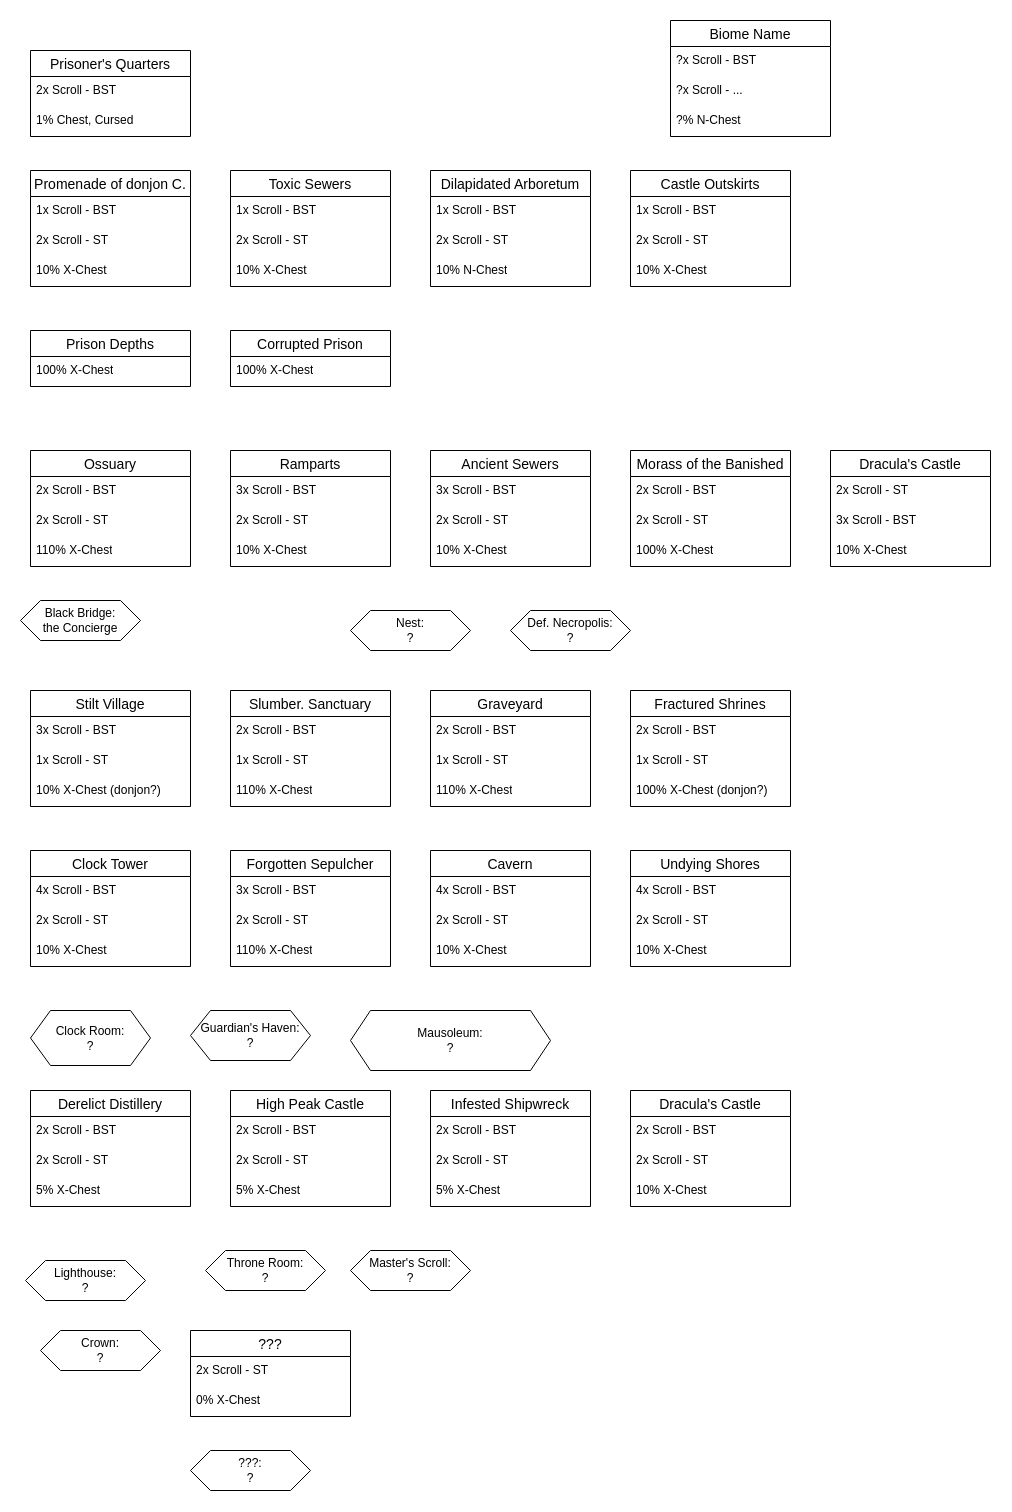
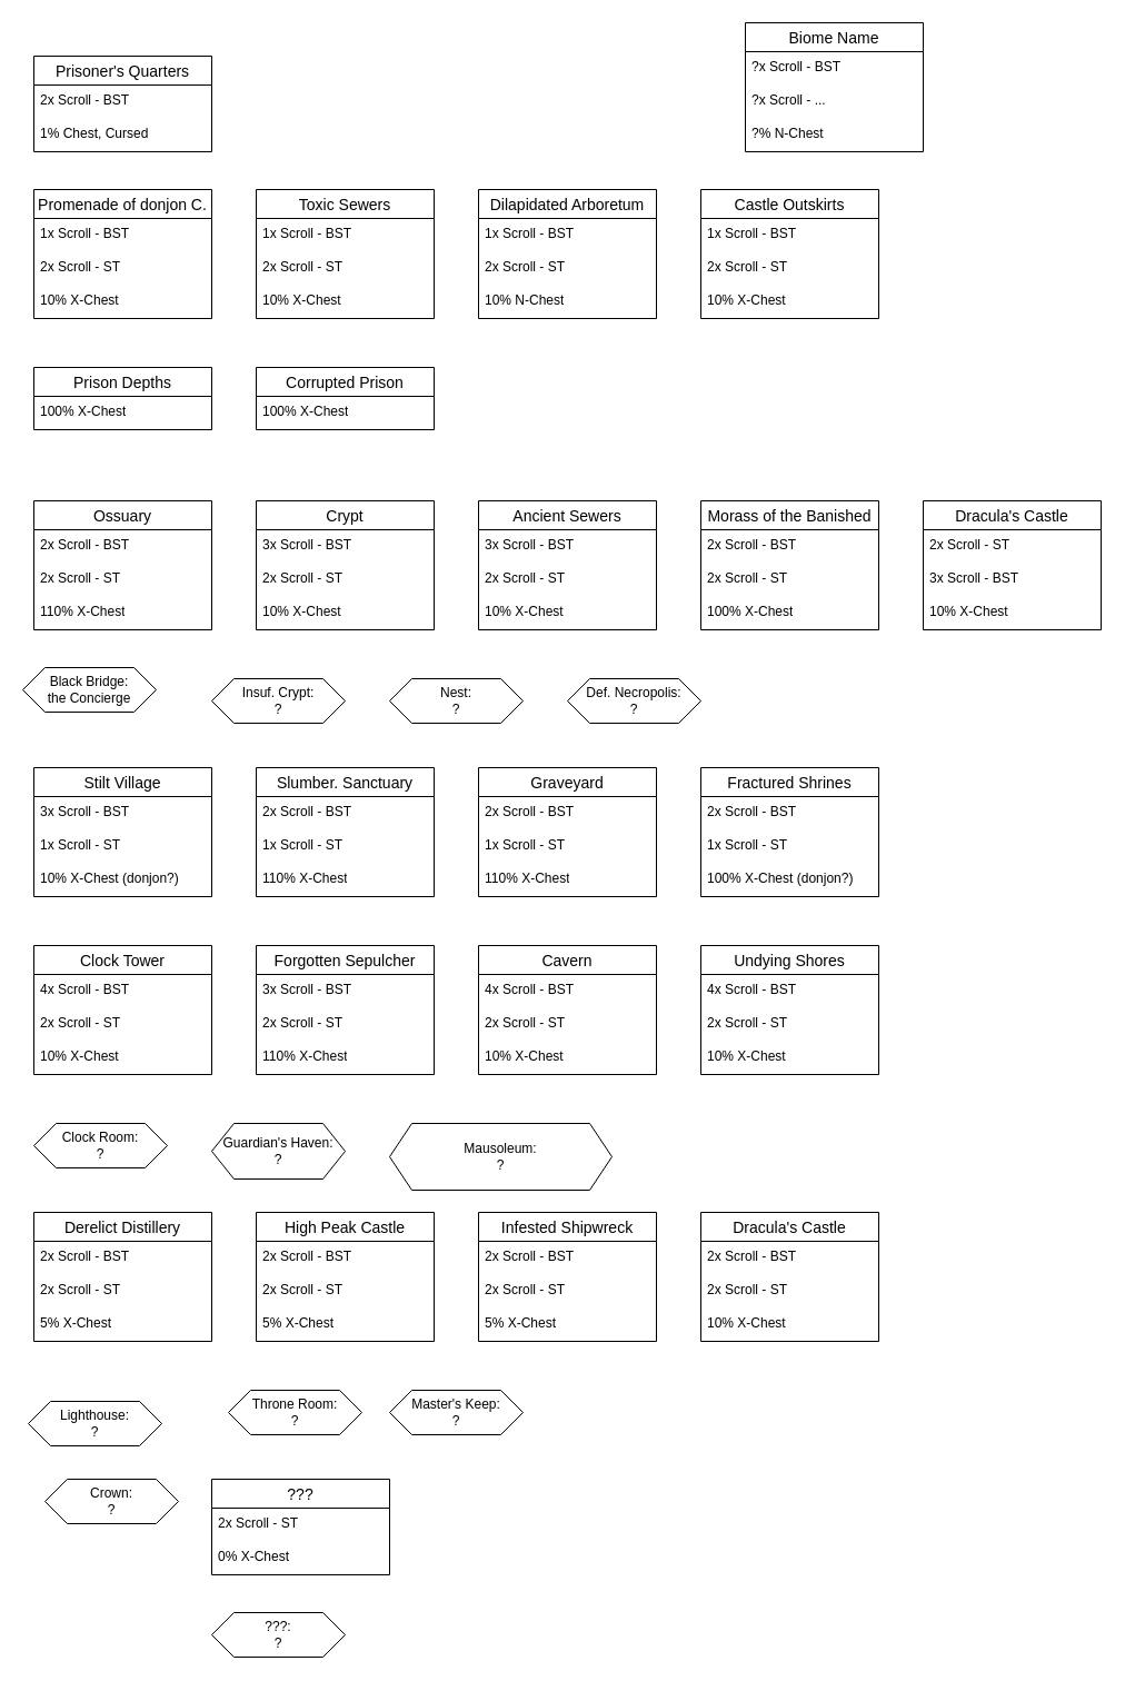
- <mxCell id="37" value="Ramparts" style="swimlane;fontStyle=0;childLayout=stackLayout;horizontal=1;startSize=26;horizontalStack=0;resizeParent=1;resizeParentMax=0;resizeLast=0;collapsible=1;marginBottom=0;align=center;fontSize=14;" parent="1" vertex="1"><mxGeometry x="230" y="450" width="160" height="116" as="geometry" /></mxCell>
+ <mxCell id="37" value="Crypt" style="swimlane;fontStyle=0;childLayout=stackLayout;horizontal=1;startSize=26;horizontalStack=0;resizeParent=1;resizeParentMax=0;resizeLast=0;collapsible=1;marginBottom=0;align=center;fontSize=14;" parent="1" vertex="1"><mxGeometry x="230" y="450" width="160" height="116" as="geometry" /></mxCell>
+ <mxCell id="30" value="&lt;div&gt;Insuf. Crypt:&lt;/div&gt;&lt;div&gt;?&lt;br&gt;&lt;/div&gt;" style="shape=hexagon;perimeter=hexagonPerimeter2;whiteSpace=wrap;html=1;fixedSize=1;" parent="1" vertex="1"><mxGeometry x="190" y="610" width="120" height="40" as="geometry" /></mxCell>
- <mxCell id="85" value="&lt;div&gt;Clock Room:&lt;/div&gt;&lt;div&gt;?&lt;br&gt;&lt;/div&gt;" style="shape=hexagon;perimeter=hexagonPerimeter2;whiteSpace=wrap;html=1;fixedSize=1;" parent="1" vertex="1"><mxGeometry x="30" y="1010" width="120" height="55" as="geometry" /></mxCell>
+ <mxCell id="85" value="&lt;div&gt;Clock Room:&lt;/div&gt;&lt;div&gt;?&lt;br&gt;&lt;/div&gt;" style="shape=hexagon;perimeter=hexagonPerimeter2;whiteSpace=wrap;html=1;fixedSize=1;" parent="1" vertex="1"><mxGeometry x="30" y="1010" width="120" height="40" as="geometry" /></mxCell>
- <mxCell id="106" value="&lt;div&gt;Master's Scroll:&lt;/div&gt;&lt;div&gt;?&lt;br&gt;&lt;/div&gt;" style="shape=hexagon;perimeter=hexagonPerimeter2;whiteSpace=wrap;html=1;fixedSize=1;" vertex="1" parent="1"><mxGeometry x="350" y="1250" width="120" height="40" as="geometry" /></mxCell>
+ <mxCell id="106" value="&lt;div&gt;Master's Keep:&lt;/div&gt;&lt;div&gt;?&lt;br&gt;&lt;/div&gt;" style="shape=hexagon;perimeter=hexagonPerimeter2;whiteSpace=wrap;html=1;fixedSize=1;" vertex="1" parent="1"><mxGeometry x="350" y="1250" width="120" height="40" as="geometry" /></mxCell>
